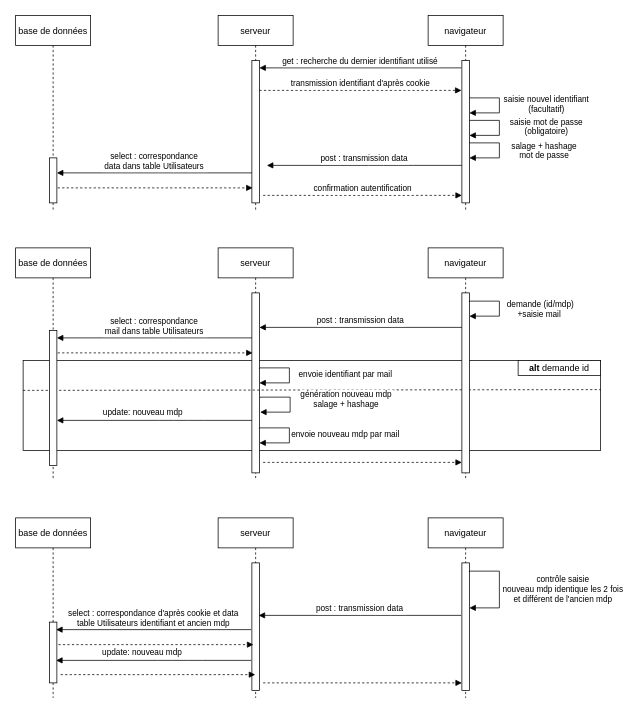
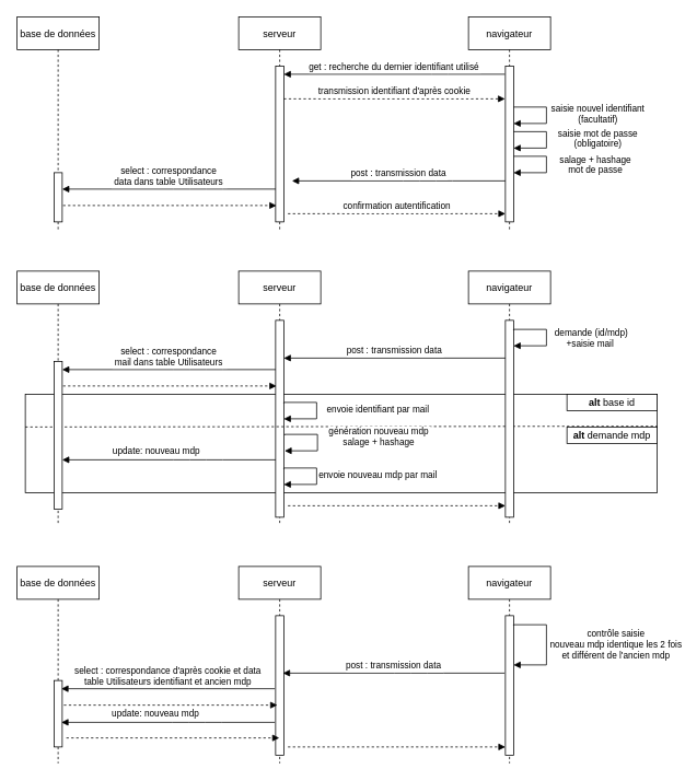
- <mxCell id="32" value="&lt;b&gt;alt&lt;/b&gt; demande id" style="whiteSpace=wrap;html=1;" vertex="1" parent="1"><mxGeometry x="690" y="480" width="110" height="20" as="geometry" /></mxCell>
+ <mxCell id="32" value="&lt;b&gt;alt&lt;/b&gt; base id" style="whiteSpace=wrap;html=1;" vertex="1" parent="1"><mxGeometry x="690" y="480" width="110" height="20" as="geometry" /></mxCell>
+ <mxCell id="33" value="&lt;b&gt;alt&lt;/b&gt; demande mdp" style="whiteSpace=wrap;html=1;" vertex="1" parent="1"><mxGeometry x="690" y="520" width="110" height="20" as="geometry" /></mxCell>
